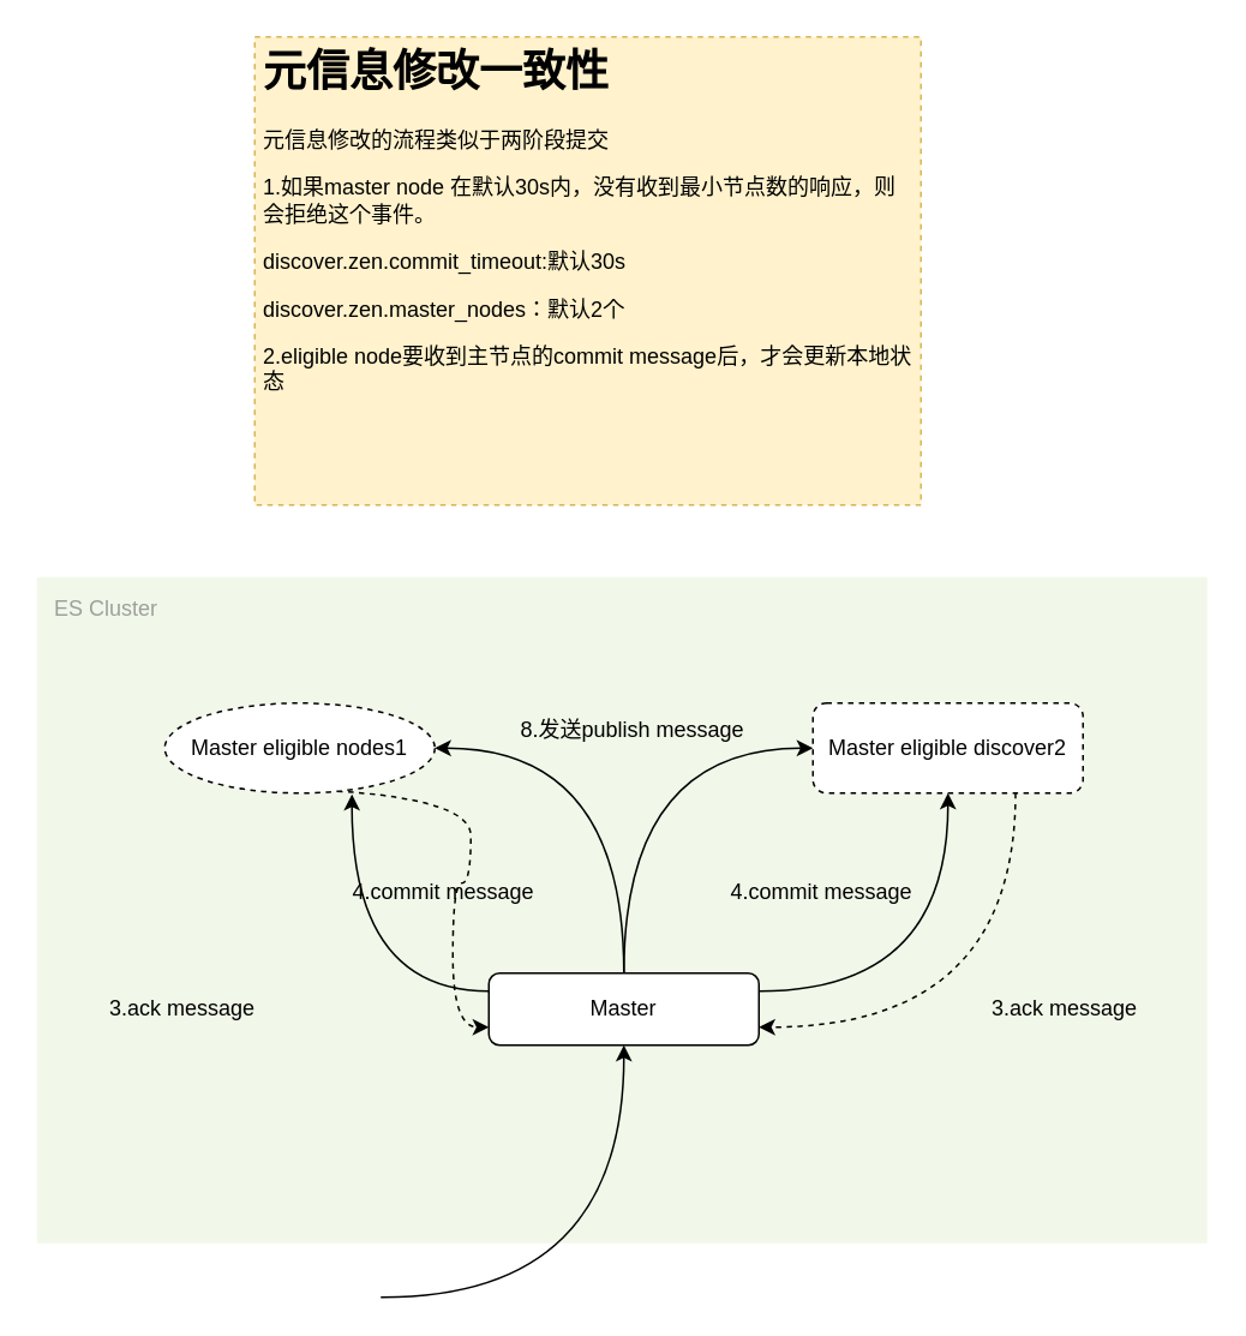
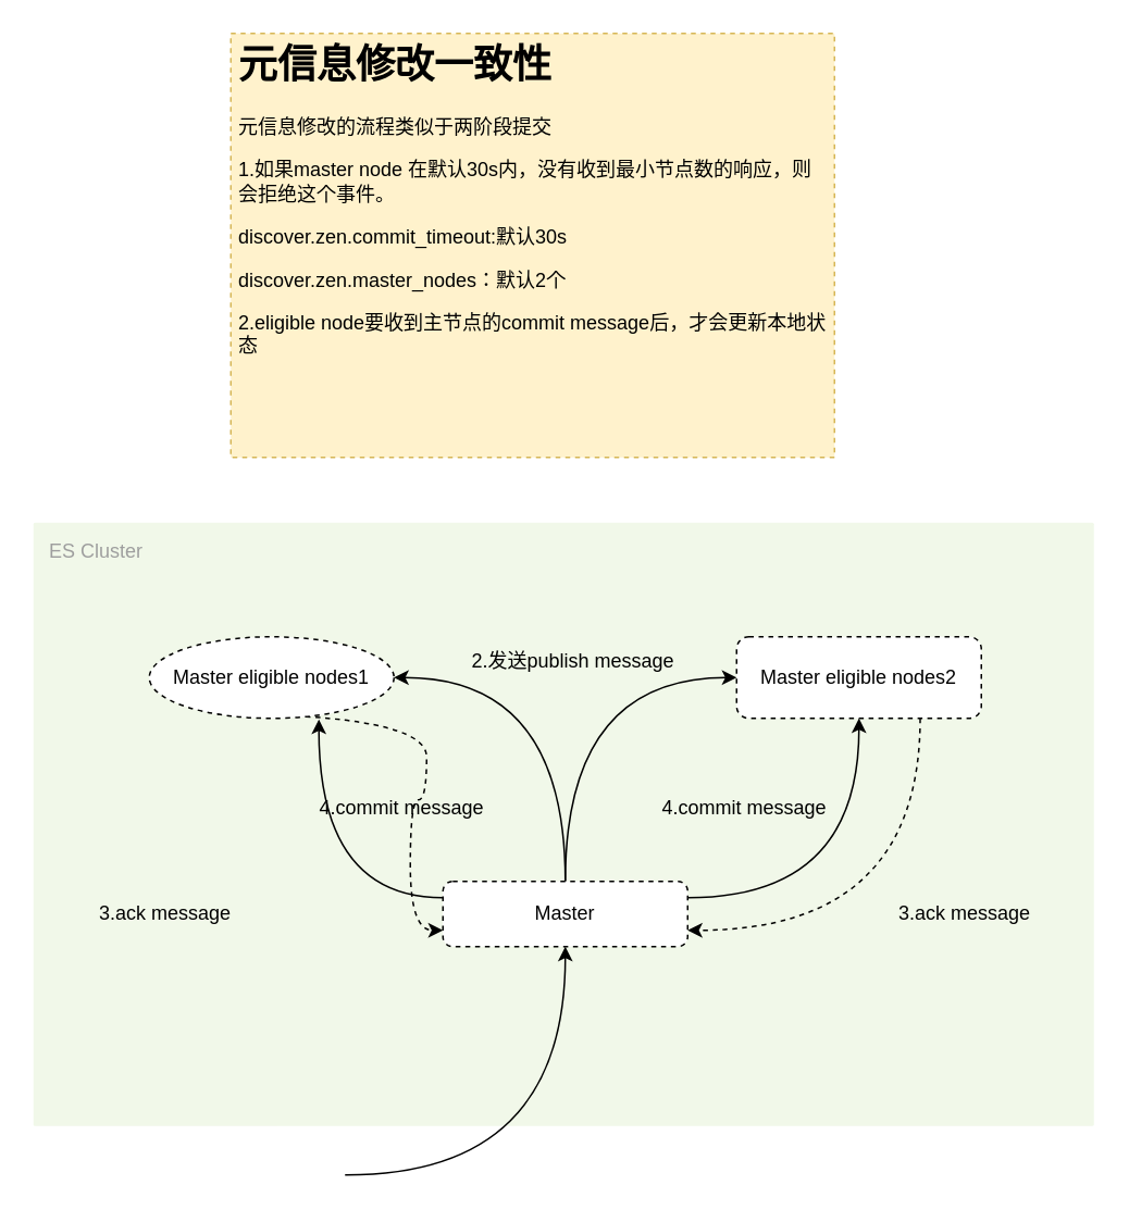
- <mxCell id="13" value="8.发送publish message" style="text;html=1;strokeColor=none;fillColor=none;align=center;verticalAlign=middle;whiteSpace=wrap;rounded=0;dashed=1;" vertex="1" parent="1"><mxGeometry x="241" y="390" width="220" height="30" as="geometry" /></mxCell>
+ <mxCell id="13" value="2.发送publish message" style="text;html=1;strokeColor=none;fillColor=none;align=center;verticalAlign=middle;whiteSpace=wrap;rounded=0;dashed=1;" vertex="1" parent="1"><mxGeometry x="241" y="390" width="220" height="30" as="geometry" /></mxCell>
- <mxCell id="12" value="Master eligible discover2" style="rounded=1;whiteSpace=wrap;html=1;dashed=1;" vertex="1" parent="1"><mxGeometry x="451" y="390" width="150" height="50" as="geometry" /></mxCell>
+ <mxCell id="12" value="Master eligible nodes2" style="rounded=1;whiteSpace=wrap;html=1;dashed=1;" vertex="1" parent="1"><mxGeometry x="451" y="390" width="150" height="50" as="geometry" /></mxCell>
- <mxCell id="8" value="Master" style="rounded=1;whiteSpace=wrap;html=1;dashed=0;" vertex="1" parent="1"><mxGeometry x="271" y="540" width="150" height="40" as="geometry" /></mxCell>
+ <mxCell id="8" value="Master" style="rounded=1;whiteSpace=wrap;html=1;dashed=1;" vertex="1" parent="1"><mxGeometry x="271" y="540" width="150" height="40" as="geometry" /></mxCell>
